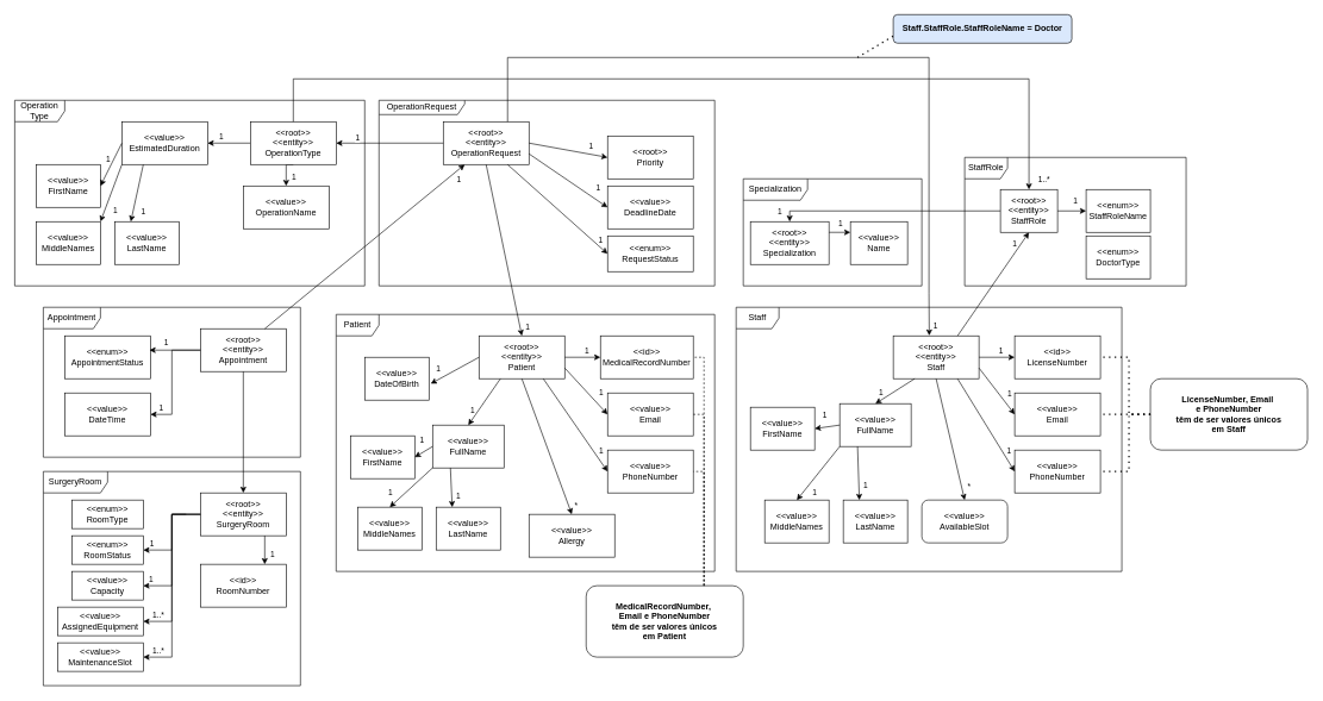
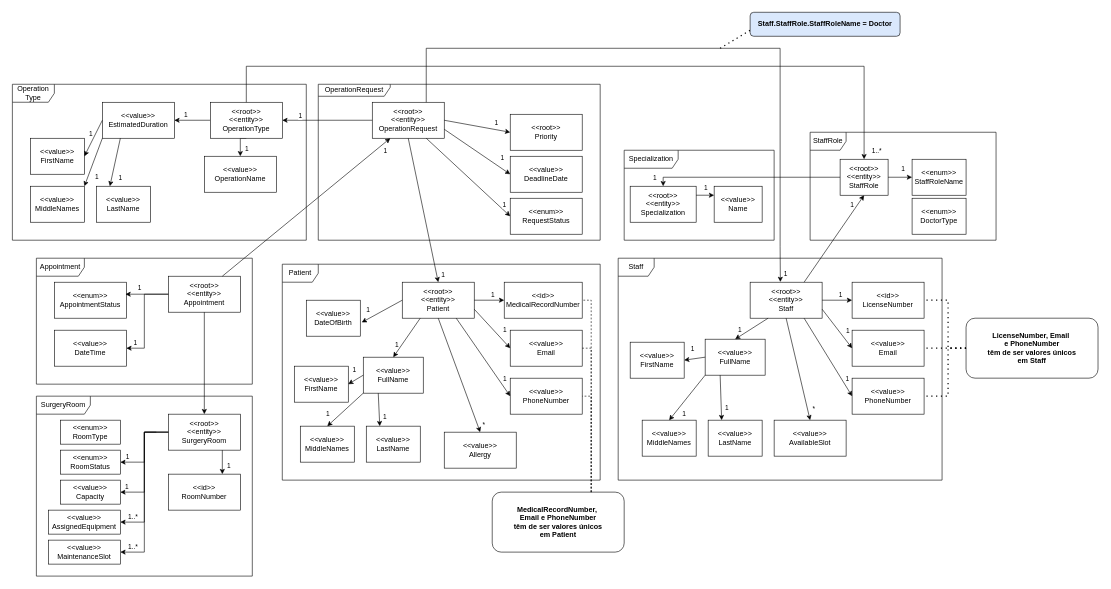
- <mxCell id="121" value="&amp;lt;&amp;lt;enum&amp;gt;&amp;gt;&lt;div&gt;RequestStatus&lt;/div&gt;" style="whiteSpace=wrap;html=1;" parent="1" vertex="1"><mxGeometry x="850" y="330" width="120" height="50" as="geometry" /></mxCell>
+ <mxCell id="121" value="&amp;lt;&amp;lt;enum&amp;gt;&amp;gt;&lt;div&gt;RequestStatus&lt;/div&gt;" style="whiteSpace=wrap;html=1;" parent="1" vertex="1"><mxGeometry x="850" y="330" width="120" height="60" as="geometry" /></mxCell>
- <mxCell id="56" value="&amp;lt;&amp;lt;value&amp;gt;&amp;gt;&lt;div&gt;AvailableSlot&lt;/div&gt;" style="whiteSpace=wrap;html=1;rounded=1;" parent="1" vertex="1"><mxGeometry x="1290" y="700" width="120" height="60" as="geometry" /></mxCell>
+ <mxCell id="56" value="&amp;lt;&amp;lt;value&amp;gt;&amp;gt;&lt;div&gt;AvailableSlot&lt;/div&gt;" style="whiteSpace=wrap;html=1;" parent="1" vertex="1"><mxGeometry x="1290" y="700" width="120" height="60" as="geometry" /></mxCell>
